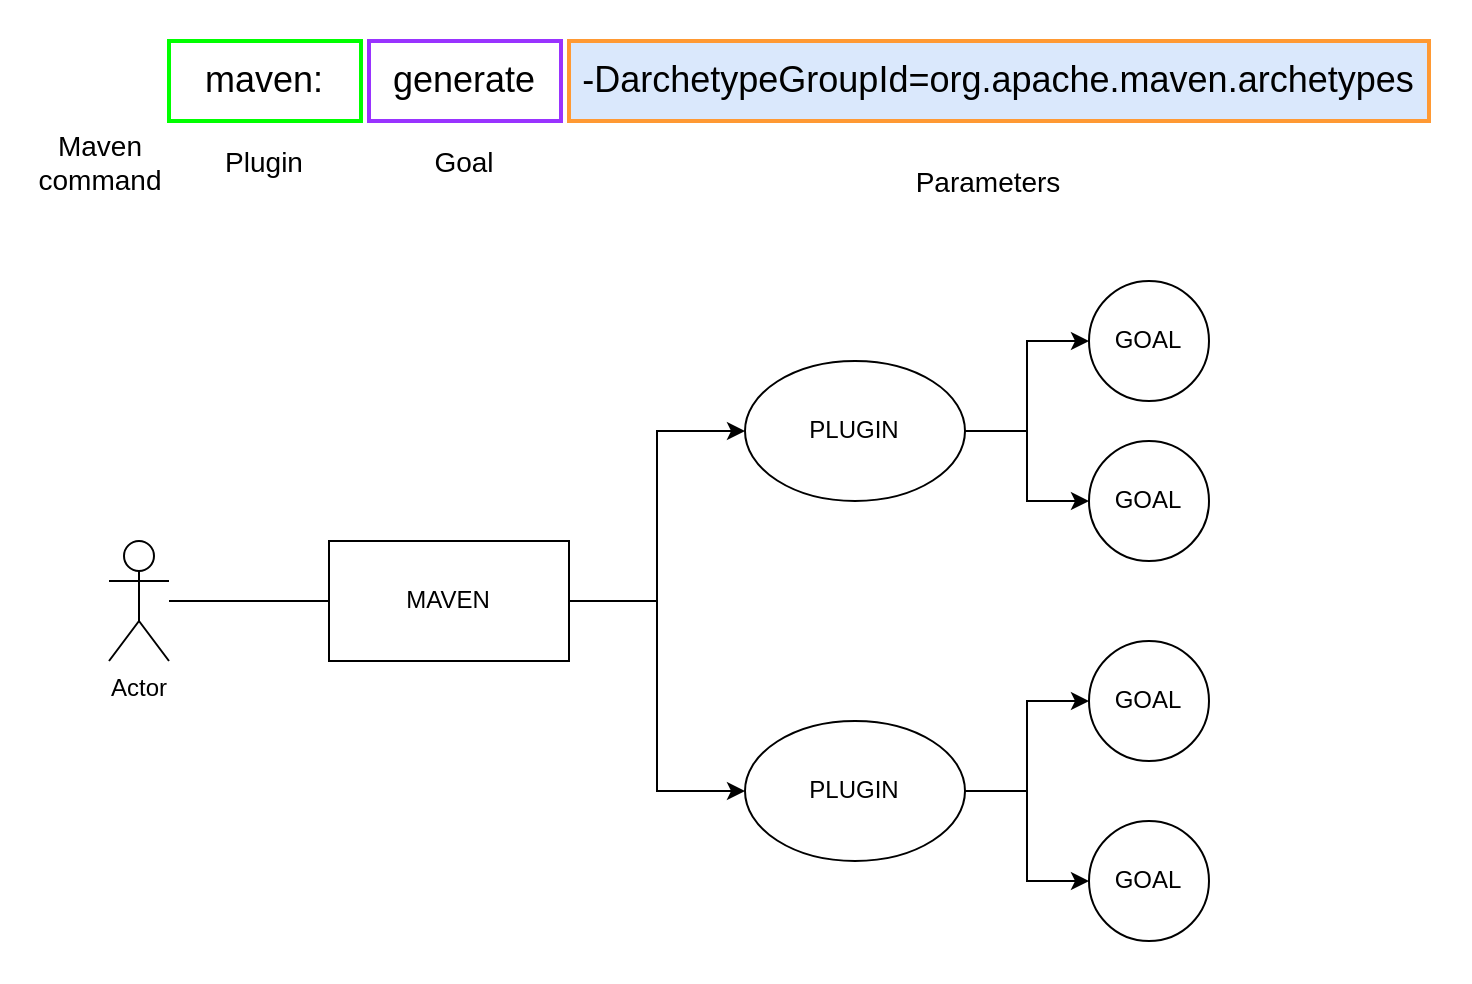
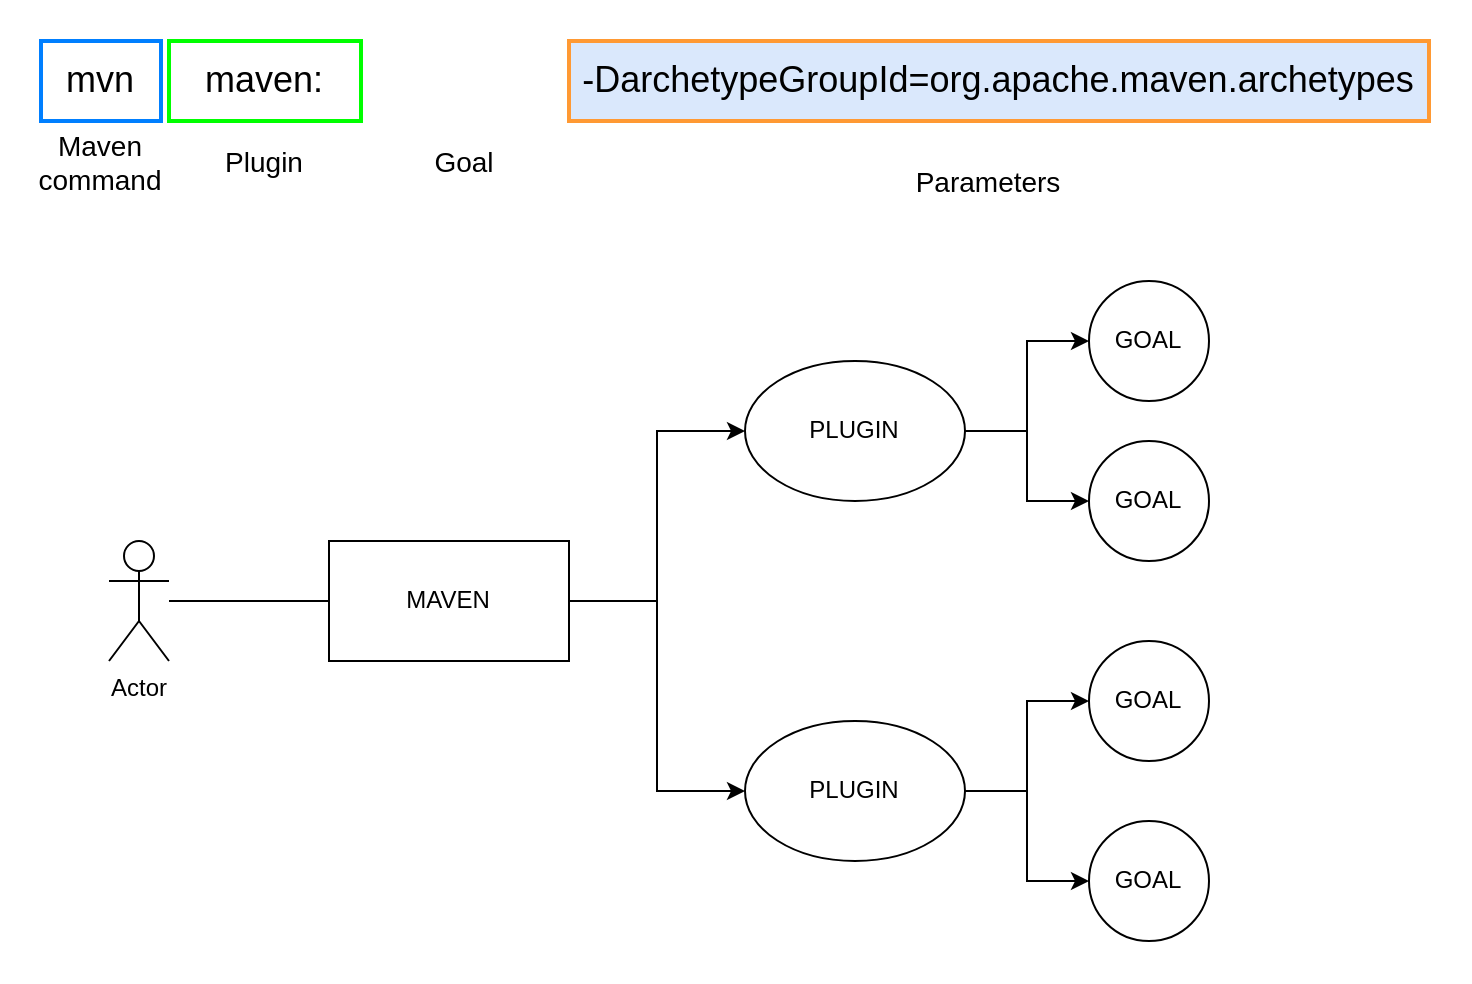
+ <mxCell id="17" value="&lt;font style=&quot;font-size: 18px&quot;&gt;mvn&lt;/font&gt;" style="rounded=0;whiteSpace=wrap;html=1;strokeColor=#007FFF;strokeWidth=2;fillColor=#ffffff;" vertex="1" parent="1"><mxGeometry x="20" y="20" width="60" height="40" as="geometry" /></mxCell>
- <mxCell id="21" value="&lt;font style=&quot;font-size: 18px&quot;&gt;generate&lt;/font&gt;" style="rounded=0;whiteSpace=wrap;html=1;strokeColor=#9933FF;strokeWidth=2;fillColor=#ffffff;" vertex="1" parent="1"><mxGeometry x="184" y="20" width="96" height="40" as="geometry" /></mxCell>
